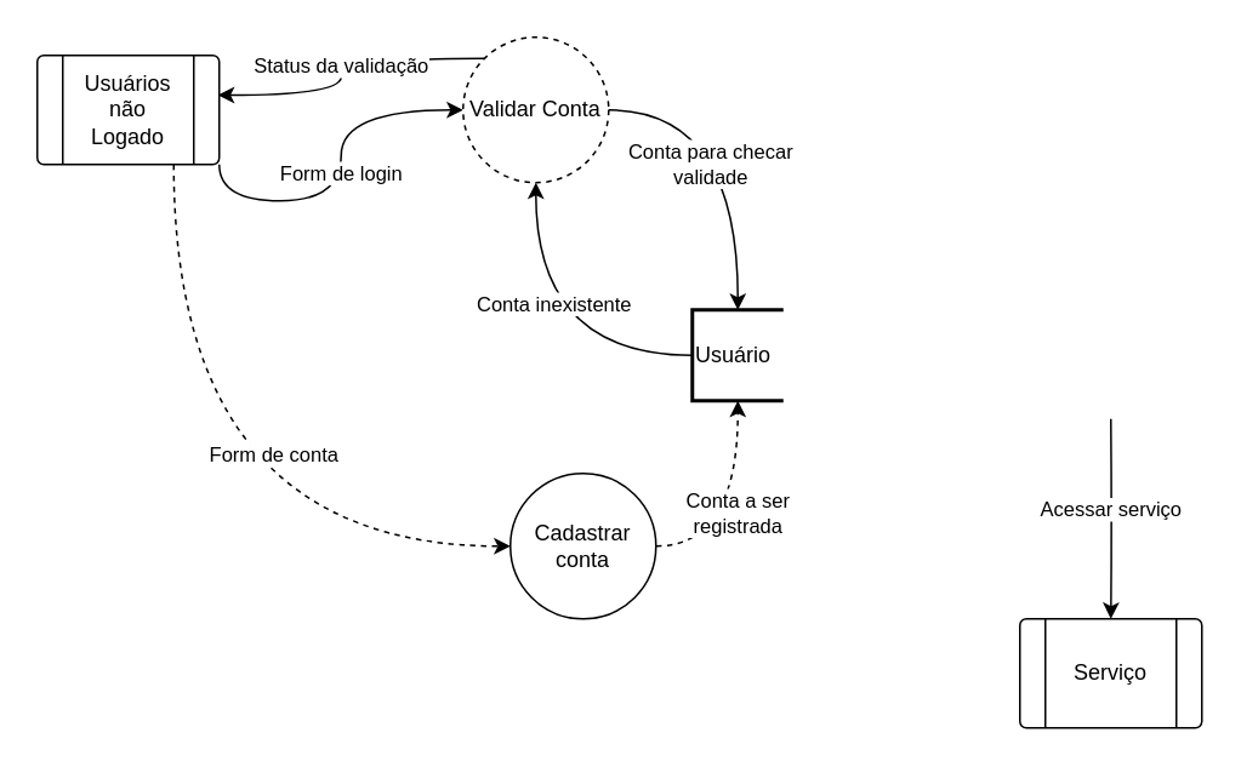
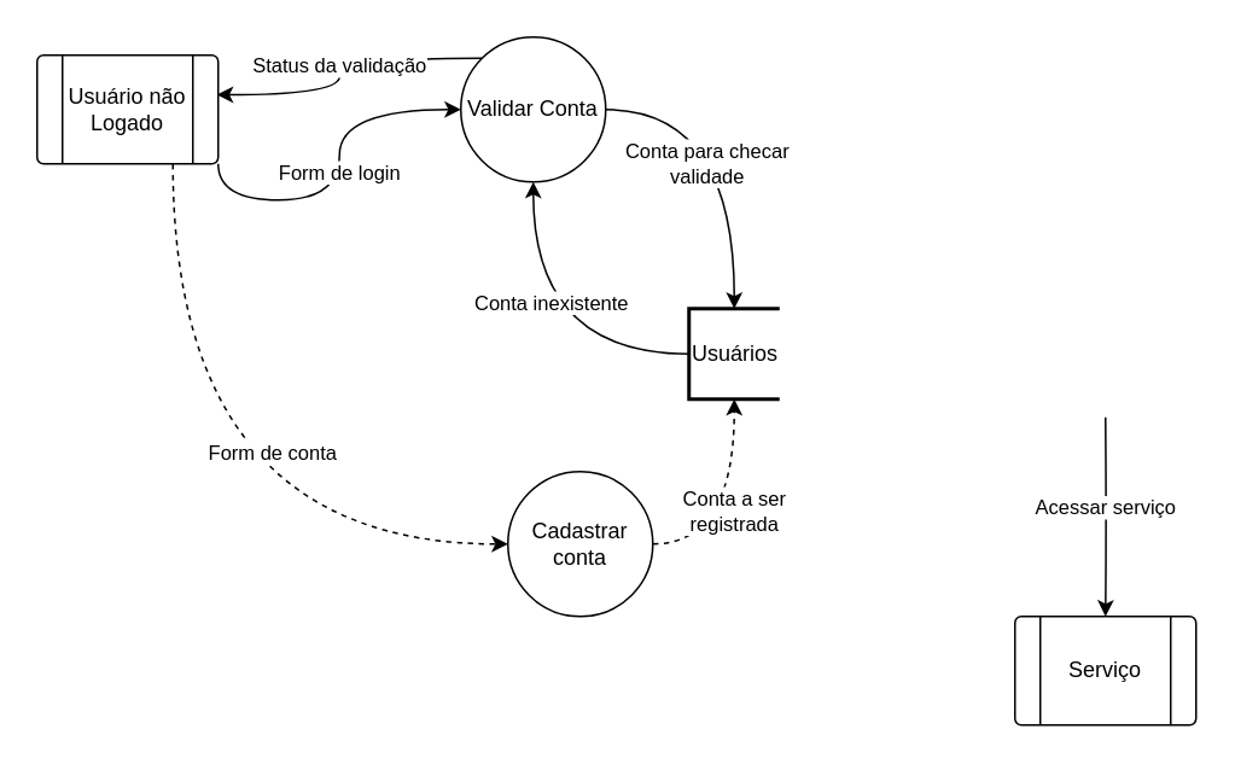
- <mxCell id="4" value="Usuários não&lt;div&gt;Logado&lt;/div&gt;" style="verticalLabelPosition=middle;verticalAlign=middle;html=1;shape=process;whiteSpace=wrap;rounded=1;size=0.14;arcSize=6;labelPosition=center;align=center;" vertex="1" parent="1"><mxGeometry x="20" y="30" width="100" height="60" as="geometry" /></mxCell>
+ <mxCell id="4" value="Usuário não&lt;div&gt;Logado&lt;/div&gt;" style="verticalLabelPosition=middle;verticalAlign=middle;html=1;shape=process;whiteSpace=wrap;rounded=1;size=0.14;arcSize=6;labelPosition=center;align=center;" vertex="1" parent="1"><mxGeometry x="20" y="30" width="100" height="60" as="geometry" /></mxCell>
- <mxCell id="7" value="Validar Conta" style="ellipse;whiteSpace=wrap;html=1;aspect=fixed;dashed=1;" vertex="1" parent="1"><mxGeometry x="254" y="20" width="80" height="80" as="geometry" /></mxCell>
+ <mxCell id="7" value="Validar Conta" style="ellipse;whiteSpace=wrap;html=1;aspect=fixed;" vertex="1" parent="1"><mxGeometry x="254" y="20" width="80" height="80" as="geometry" /></mxCell>
- <mxCell id="10" value="Usuário" style="strokeWidth=2;html=1;shape=mxgraph.flowchart.annotation_1;align=left;pointerEvents=1;" vertex="1" parent="1"><mxGeometry x="380" y="170" width="50" height="50" as="geometry" /></mxCell>
+ <mxCell id="10" value="Usuários" style="strokeWidth=2;html=1;shape=mxgraph.flowchart.annotation_1;align=left;pointerEvents=1;" vertex="1" parent="1"><mxGeometry x="380" y="170" width="50" height="50" as="geometry" /></mxCell>
